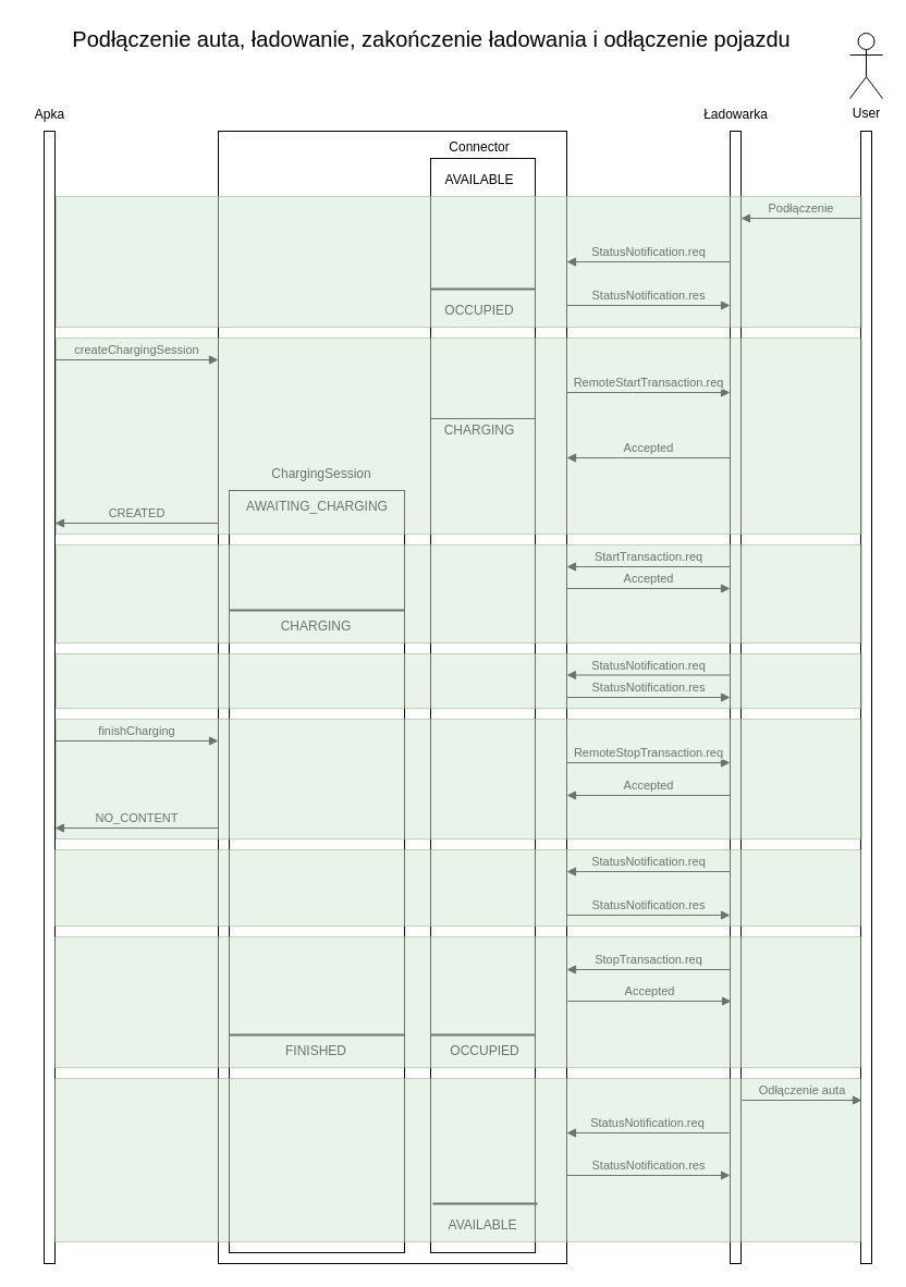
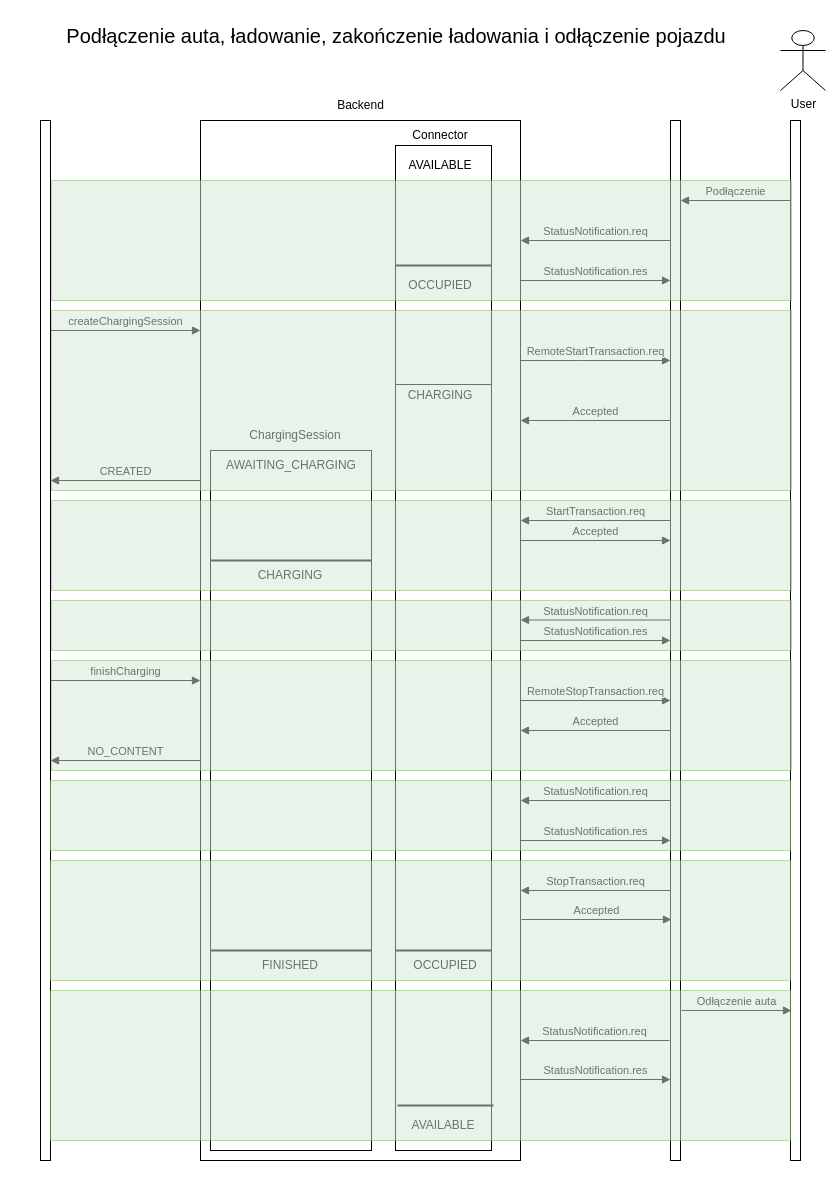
- <mxCell id="30" value="User" style="shape=umlActor;verticalLabelPosition=bottom;verticalAlign=top;html=1;outlineConnect=0;" vertex="1" parent="1"><mxGeometry x="780" y="30" width="30" height="60" as="geometry" /></mxCell>
+ <mxCell id="30" value="User" style="shape=umlActor;verticalLabelPosition=bottom;verticalAlign=top;html=1;outlineConnect=0;" vertex="1" parent="1"><mxGeometry x="780" y="30" width="45" height="60" as="geometry" /></mxCell>
- <mxCell id="5" value="Apka" style="text;html=1;align=center;verticalAlign=middle;resizable=0;points=[];autosize=1;strokeColor=none;fillColor=none;" vertex="1" parent="1"><mxGeometry x="20" y="90" width="50" height="30" as="geometry" /></mxCell>
+ <mxCell id="6" value="Backend" style="text;html=1;align=center;verticalAlign=middle;resizable=0;points=[];autosize=1;strokeColor=none;fillColor=none;" vertex="1" parent="1"><mxGeometry x="325" y="90" width="70" height="30" as="geometry" /></mxCell>
- <mxCell id="7" value="Ładowarka" style="text;html=1;align=center;verticalAlign=middle;resizable=0;points=[];autosize=1;strokeColor=none;fillColor=none;" vertex="1" parent="1"><mxGeometry x="635" y="90" width="80" height="30" as="geometry" /></mxCell>
